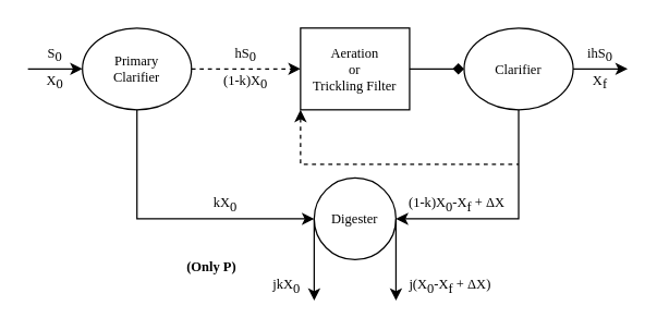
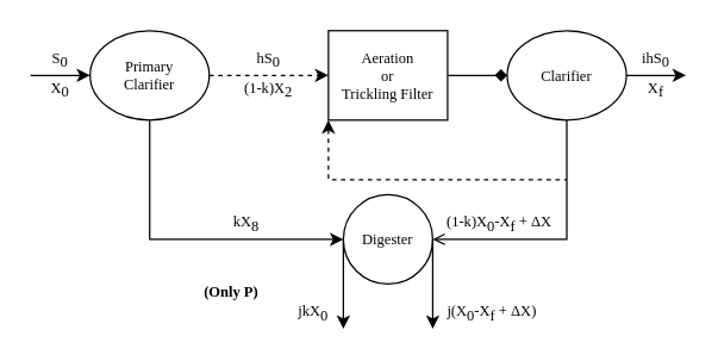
- <mxCell id="16" value="(1-k)X&lt;sub style=&quot;font-size: 10px;&quot;&gt;0&lt;/sub&gt;" style="text;strokeColor=none;align=center;fillColor=none;html=1;verticalAlign=middle;whiteSpace=wrap;rounded=0;fontFamily=Computer Modern;fontSource=https%3A%2F%2Ffonts.googleapis.com%2Fcss%3Ffamily%3DComputer%2BModern;fontSize=10;labelBackgroundColor=none;fontColor=default;labelBorderColor=none;" vertex="1" parent="1"><mxGeometry x="140" y="50" width="80" height="20" as="geometry" /></mxCell>
+ <mxCell id="16" value="(1-k)X&lt;sub style=&quot;font-size: 10px;&quot;&gt;2&lt;/sub&gt;" style="text;strokeColor=none;align=center;fillColor=none;html=1;verticalAlign=middle;whiteSpace=wrap;rounded=0;fontFamily=Computer Modern;fontSource=https%3A%2F%2Ffonts.googleapis.com%2Fcss%3Ffamily%3DComputer%2BModern;fontSize=10;labelBackgroundColor=none;fontColor=default;labelBorderColor=none;" vertex="1" parent="1"><mxGeometry x="140" y="50" width="80" height="20" as="geometry" /></mxCell>
- <mxCell id="17" value="kX&lt;sub style=&quot;font-size: 10px;&quot;&gt;0&lt;/sub&gt;" style="text;strokeColor=none;align=center;fillColor=none;html=1;verticalAlign=middle;whiteSpace=wrap;rounded=0;fontFamily=Computer Modern;fontSource=https%3A%2F%2Ffonts.googleapis.com%2Fcss%3Ffamily%3DComputer%2BModern;fontSize=10;labelBackgroundColor=none;fontColor=default;labelBorderColor=none;" vertex="1" parent="1"><mxGeometry x="100" y="140" width="130" height="20" as="geometry" /></mxCell>
+ <mxCell id="17" value="kX&lt;sub style=&quot;font-size: 10px;&quot;&gt;8&lt;/sub&gt;" style="text;strokeColor=none;align=center;fillColor=none;html=1;verticalAlign=middle;whiteSpace=wrap;rounded=0;fontFamily=Computer Modern;fontSource=https%3A%2F%2Ffonts.googleapis.com%2Fcss%3Ffamily%3DComputer%2BModern;fontSize=10;labelBackgroundColor=none;fontColor=default;labelBorderColor=none;" vertex="1" parent="1"><mxGeometry x="100" y="140" width="130" height="20" as="geometry" /></mxCell>
- <mxCell id="9" value="" style="edgeStyle=orthogonalEdgeStyle;rounded=0;orthogonalLoop=1;jettySize=auto;html=1;exitX=0.5;exitY=1;exitDx=0;exitDy=0;entryX=1;entryY=0.5;entryDx=0;entryDy=0;fontFamily=Computer Modern;fontSource=https%3A%2F%2Ffonts.googleapis.com%2Fcss%3Ffamily%3DComputer%2BModern;fontSize=10;verticalAlign=middle;align=center;labelBackgroundColor=none;fontColor=default;labelBorderColor=none;" edge="1" parent="1" source="7" target="8"><mxGeometry relative="1" as="geometry"><mxPoint x="520" y="210" as="sourcePoint" /></mxGeometry></mxCell>
+ <mxCell id="9" value="" style="edgeStyle=orthogonalEdgeStyle;rounded=0;orthogonalLoop=1;jettySize=auto;html=1;exitX=0.5;exitY=1;exitDx=0;exitDy=0;entryX=1;entryY=0.5;entryDx=0;entryDy=0;fontFamily=Computer Modern;fontSource=https%3A%2F%2Ffonts.googleapis.com%2Fcss%3Ffamily%3DComputer%2BModern;fontSize=10;verticalAlign=middle;align=center;labelBackgroundColor=none;fontColor=default;labelBorderColor=none;endArrow=open;" edge="1" parent="1" source="7" target="8"><mxGeometry relative="1" as="geometry"><mxPoint x="520" y="210" as="sourcePoint" /></mxGeometry></mxCell>
